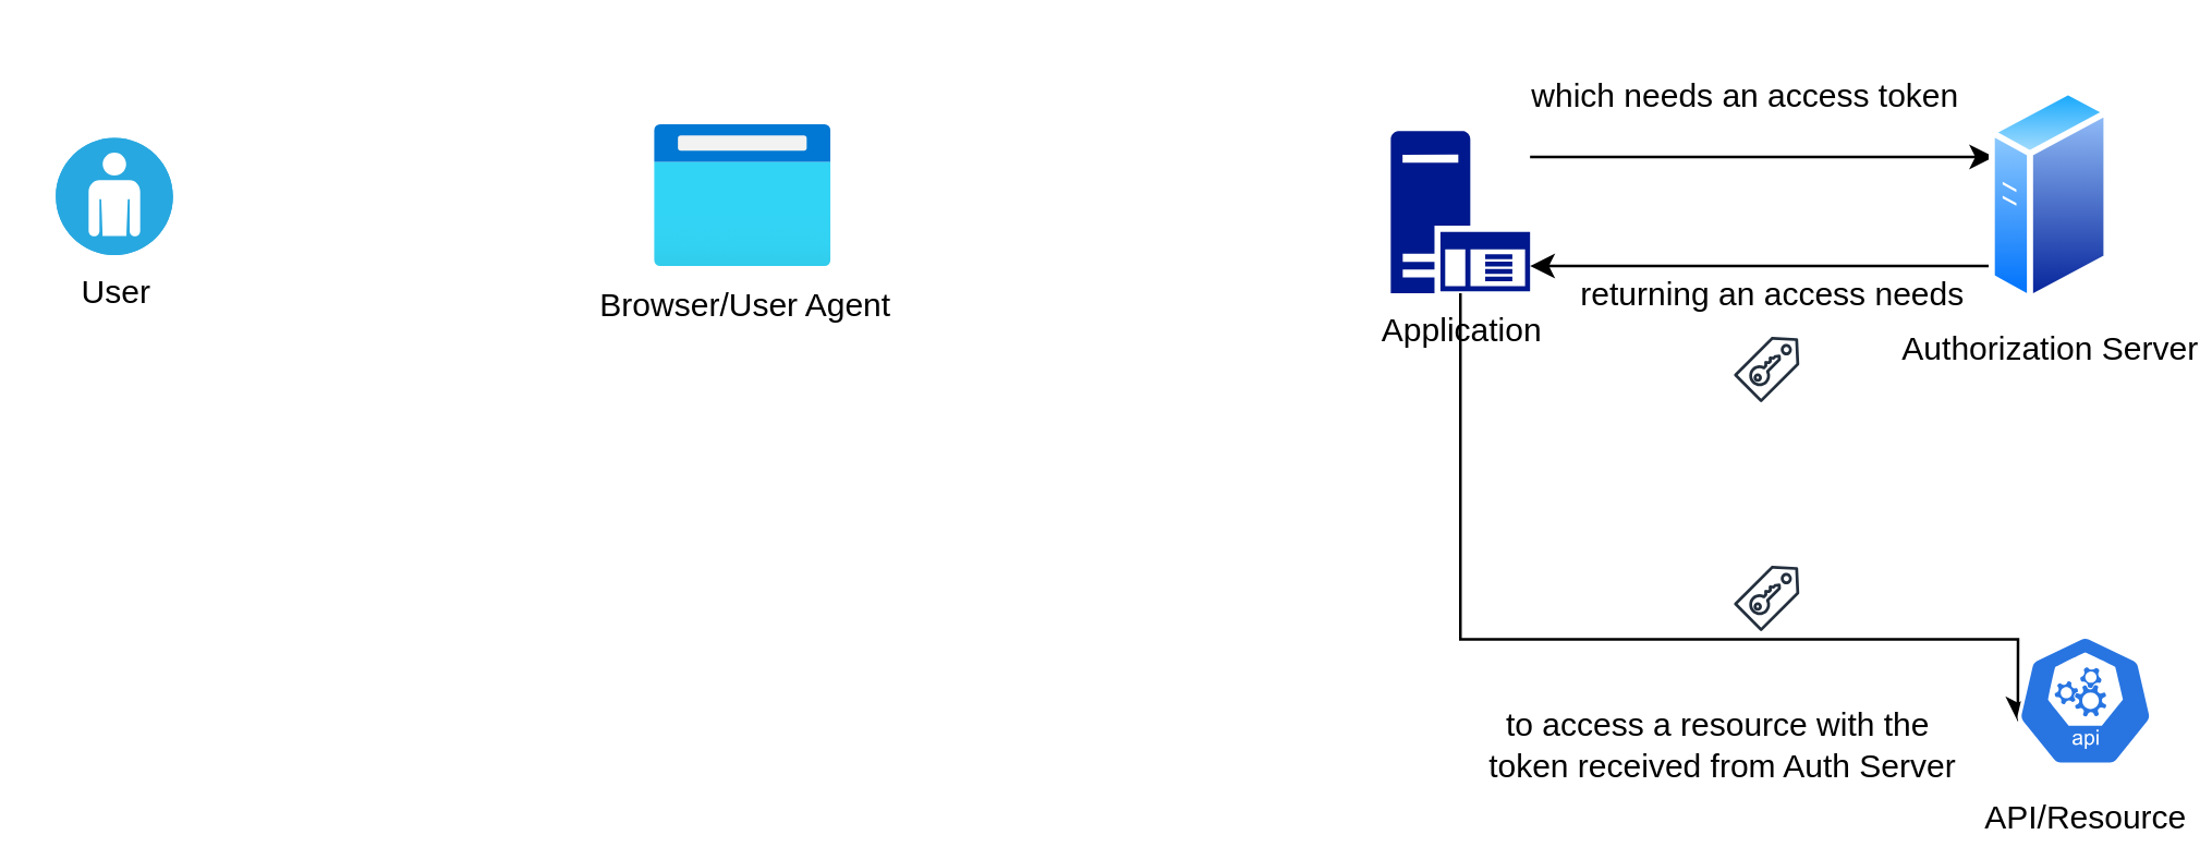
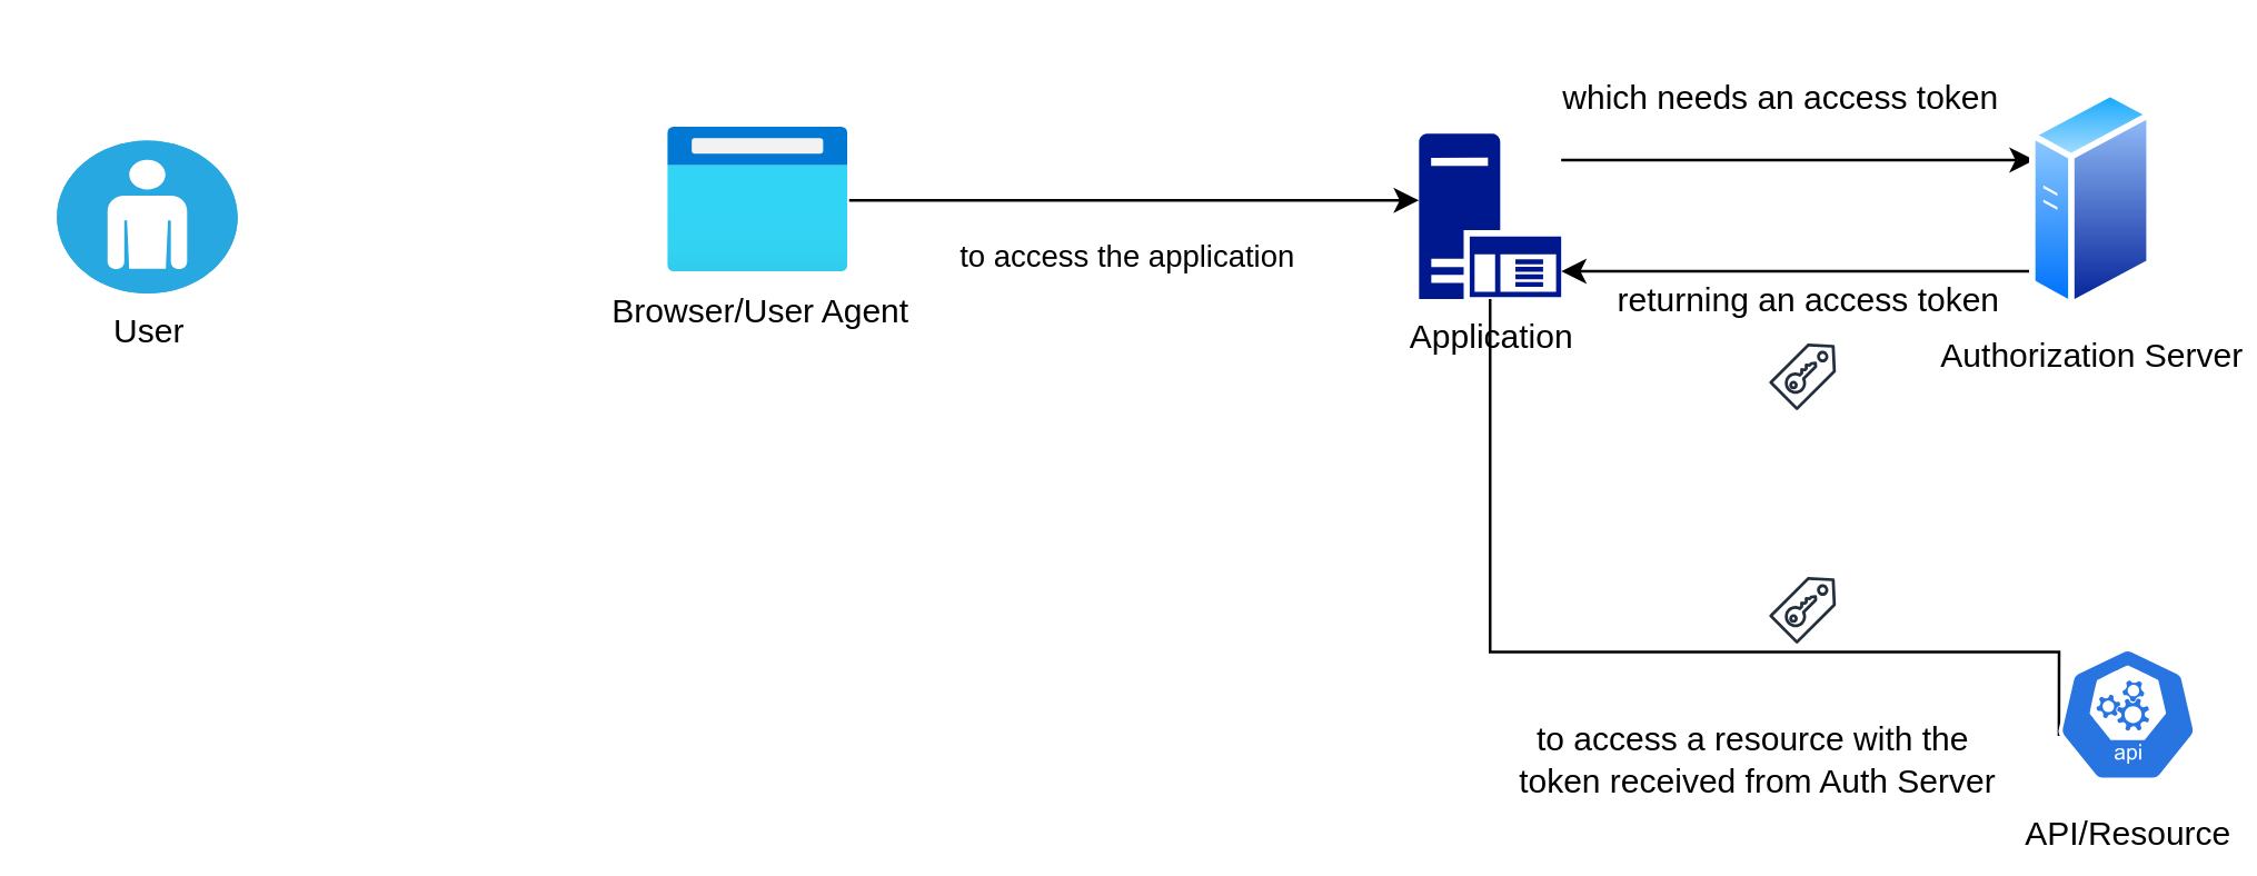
- <mxCell id="4" value="User" style="fillColor=#28A8E0;verticalLabelPosition=bottom;sketch=0;html=1;strokeColor=#ffffff;verticalAlign=top;align=center;points=[[0.145,0.145,0],[0.5,0,0],[0.855,0.145,0],[1,0.5,0],[0.855,0.855,0],[0.5,1,0],[0.145,0.855,0],[0,0.5,0]];pointerEvents=1;shape=mxgraph.cisco_safe.compositeIcon;bgIcon=ellipse;resIcon=mxgraph.cisco_safe.capability.user;" vertex="1" parent="1"><mxGeometry x="20" y="50" width="43" height="43" as="geometry" /></mxCell>
+ <mxCell id="4" value="User" style="fillColor=#28A8E0;verticalLabelPosition=bottom;sketch=0;html=1;strokeColor=#ffffff;verticalAlign=top;align=center;points=[[0.145,0.145,0],[0.5,0,0],[0.855,0.145,0],[1,0.5,0],[0.855,0.855,0],[0.5,1,0],[0.145,0.855,0],[0,0.5,0]];pointerEvents=1;shape=mxgraph.cisco_safe.compositeIcon;bgIcon=ellipse;resIcon=mxgraph.cisco_safe.capability.user;" vertex="1" parent="1"><mxGeometry x="20" y="50" width="65" height="55" as="geometry" /></mxCell>
+ <mxCell id="2" value="to access the application" style="edgeStyle=orthogonalEdgeStyle;rounded=0;orthogonalLoop=1;jettySize=auto;html=1;" edge="1" parent="1" source="3" target="7"><mxGeometry x="-0.021" y="-20" relative="1" as="geometry"><Array as="points"><mxPoint x="430" y="72" /><mxPoint x="430" y="72" /></Array><mxPoint as="offset" /></mxGeometry></mxCell>
- <mxCell id="12" value="returning an access needs" style="text;html=1;align=center;verticalAlign=middle;resizable=0;points=[];autosize=1;strokeColor=none;fillColor=none;" vertex="1" parent="1"><mxGeometry x="570" y="93" width="160" height="30" as="geometry" /></mxCell>
+ <mxCell id="12" value="returning an access token" style="text;html=1;align=center;verticalAlign=middle;resizable=0;points=[];autosize=1;strokeColor=none;fillColor=none;" vertex="1" parent="1"><mxGeometry x="570" y="93" width="160" height="30" as="geometry" /></mxCell>
- <mxCell id="6" style="edgeStyle=orthogonalEdgeStyle;rounded=0;orthogonalLoop=1;jettySize=auto;html=1;entryX=0.005;entryY=0.63;entryDx=0;entryDy=0;entryPerimeter=0;" edge="1" parent="1" source="7" target="10"><mxGeometry relative="1" as="geometry"><Array as="points"><mxPoint x="536" y="234" /></Array></mxGeometry></mxCell>
+ <mxCell id="6" style="edgeStyle=orthogonalEdgeStyle;rounded=0;orthogonalLoop=1;jettySize=auto;html=1;entryX=0.005;entryY=0.63;entryDx=0;entryDy=0;entryPerimeter=0;endArrow=none;" edge="1" parent="1" source="7" target="10"><mxGeometry relative="1" as="geometry"><Array as="points"><mxPoint x="536" y="234" /></Array></mxGeometry></mxCell>
